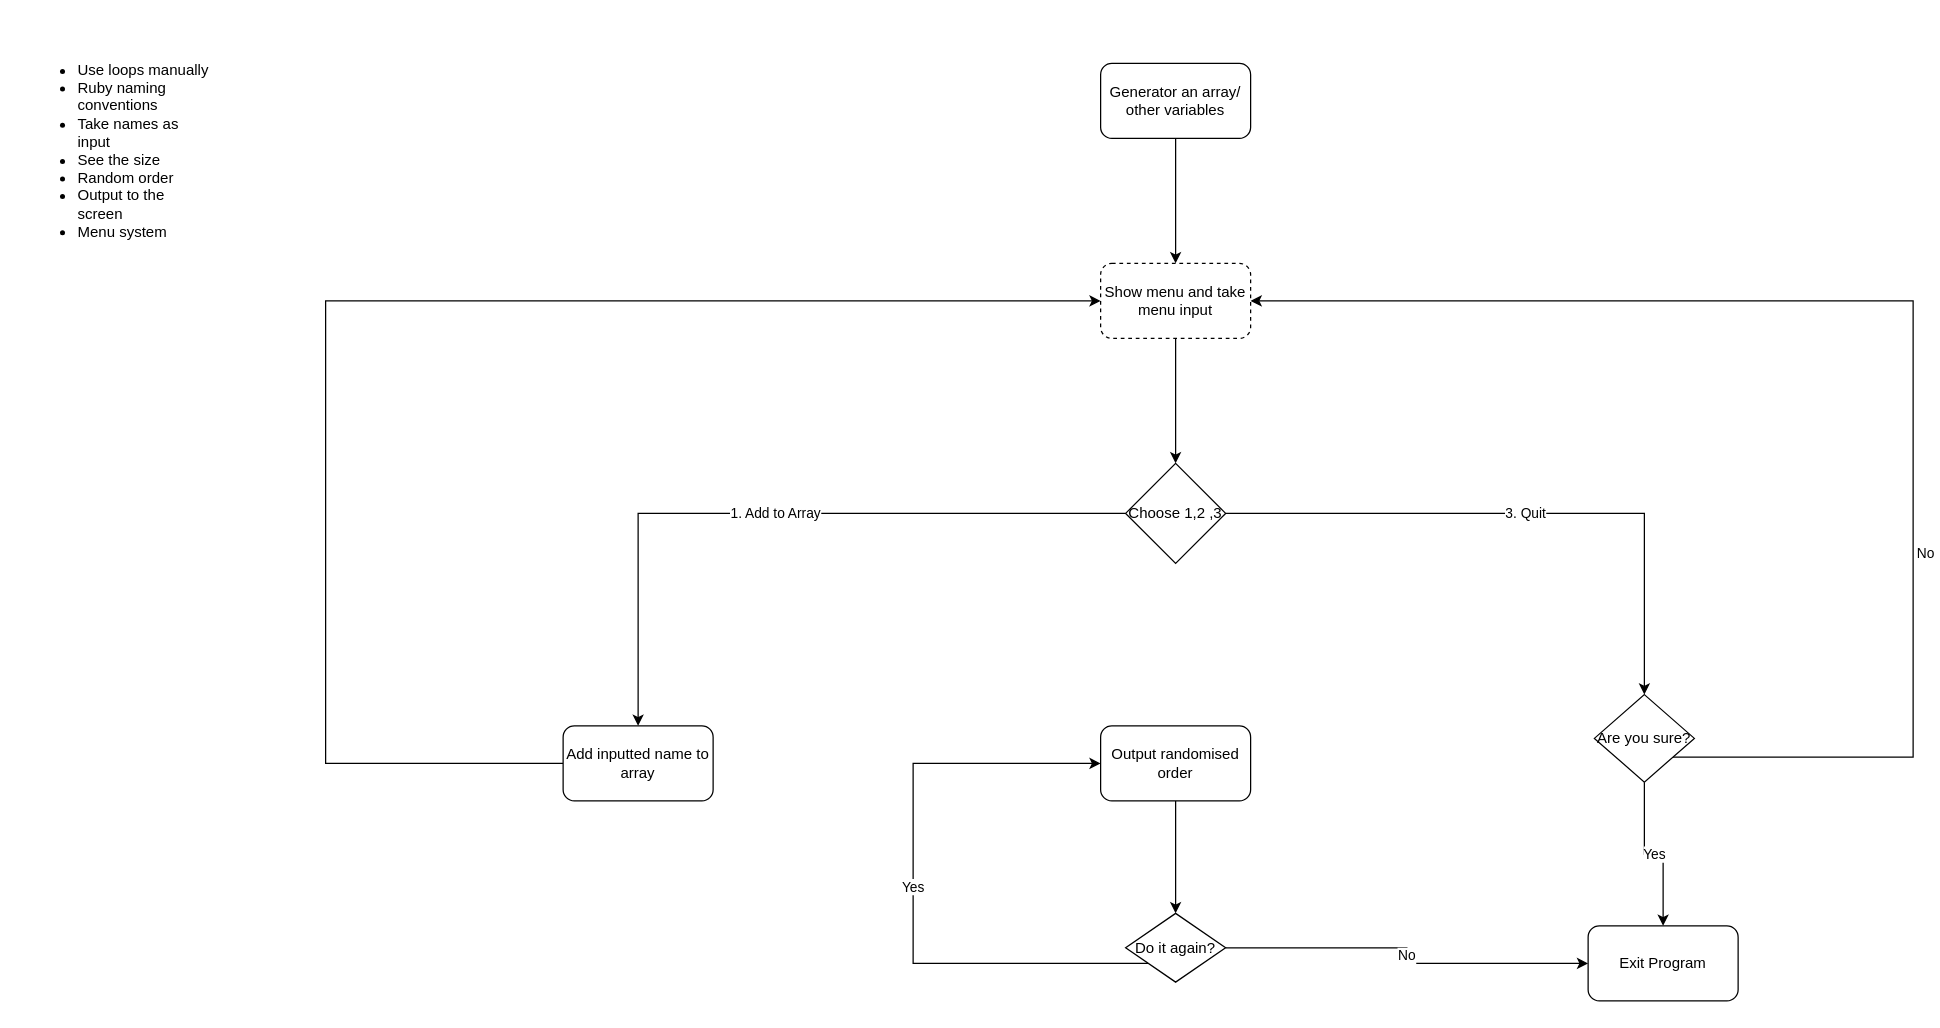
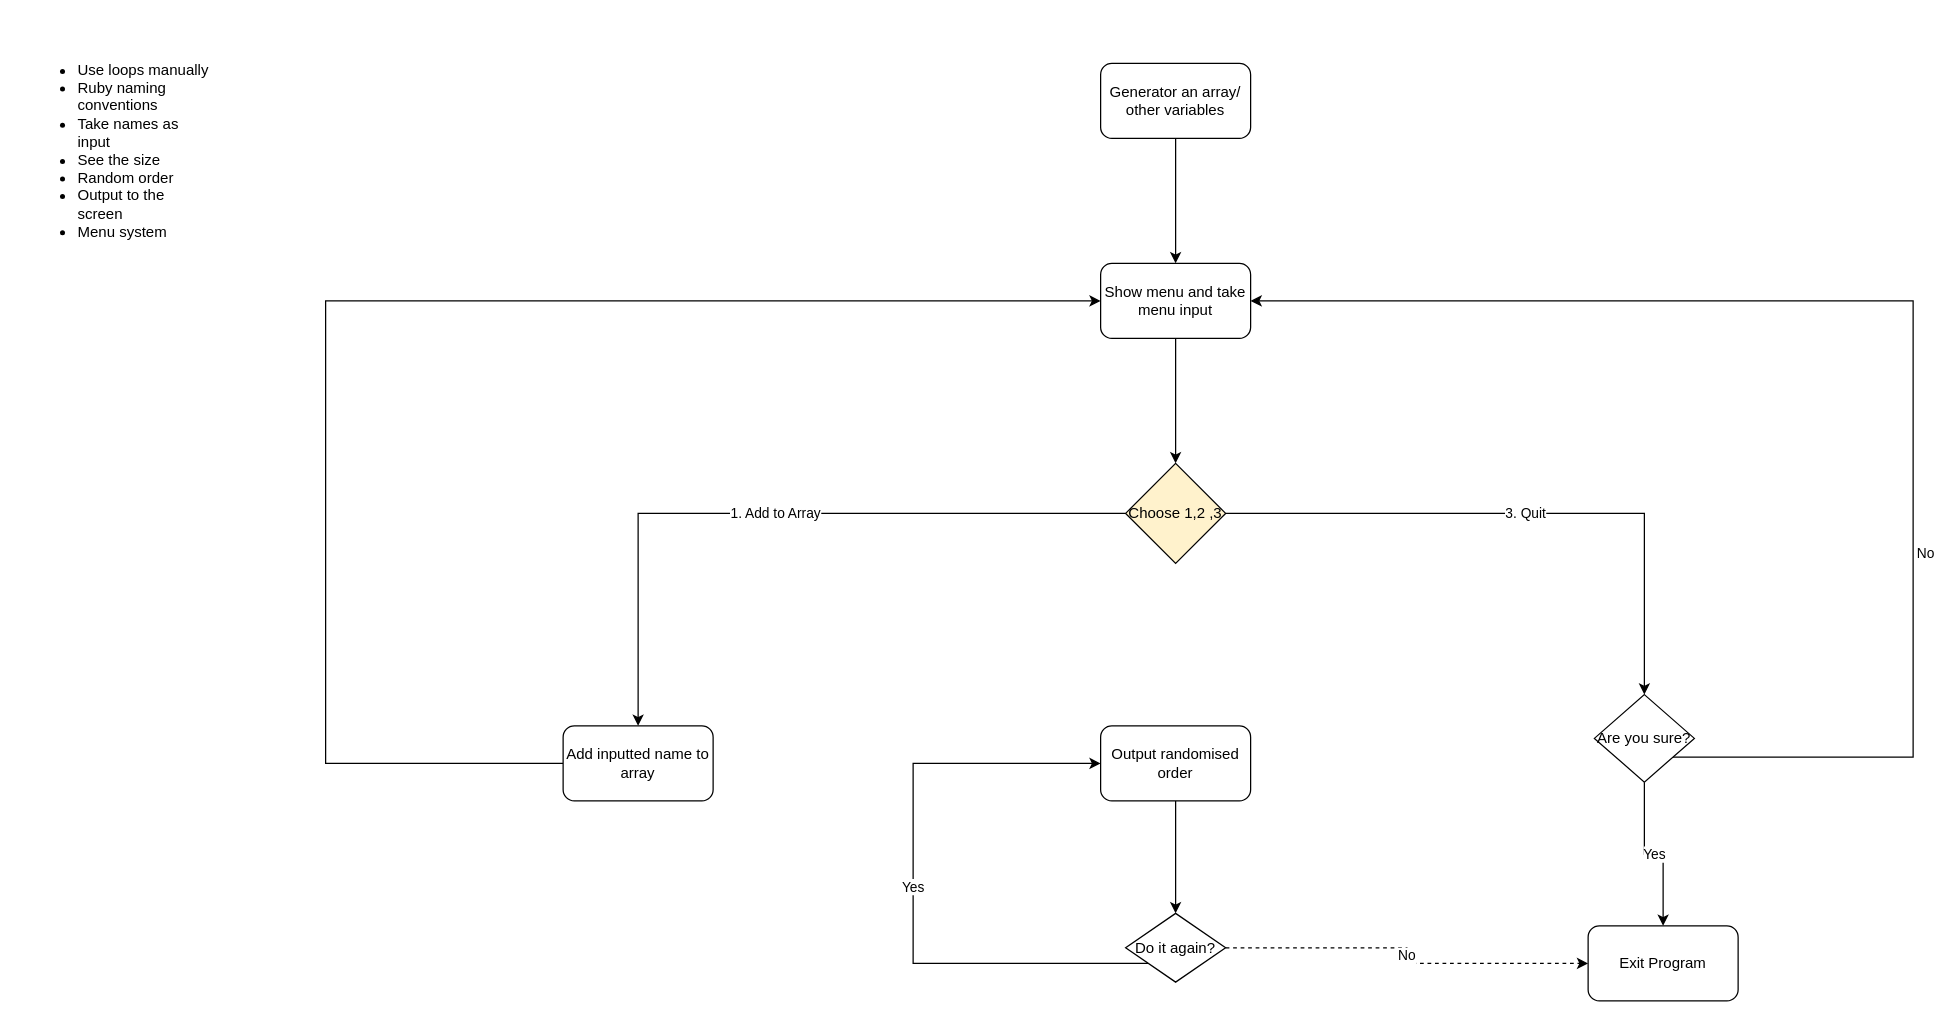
- <mxCell id="6" value="Show menu and take menu input" style="rounded=1;whiteSpace=wrap;html=1;dashed=1;" vertex="1" parent="1"><mxGeometry x="880" y="210" width="120" height="60" as="geometry" /></mxCell>
+ <mxCell id="6" value="Show menu and take menu input" style="rounded=1;whiteSpace=wrap;html=1;" vertex="1" parent="1"><mxGeometry x="880" y="210" width="120" height="60" as="geometry" /></mxCell>
- <mxCell id="9" value="Choose 1,2 ,3" style="rhombus;whiteSpace=wrap;html=1;" vertex="1" parent="1"><mxGeometry x="900" y="370" width="80" height="80" as="geometry" /></mxCell>
+ <mxCell id="9" value="Choose 1,2 ,3" style="rhombus;whiteSpace=wrap;html=1;fillColor=#fff2cc;" vertex="1" parent="1"><mxGeometry x="900" y="370" width="80" height="80" as="geometry" /></mxCell>
- <mxCell id="19" value="No" style="edgeStyle=orthogonalEdgeStyle;rounded=0;orthogonalLoop=1;jettySize=auto;html=1;" edge="1" parent="1" source="20" target="17"><mxGeometry relative="1" as="geometry" /></mxCell>
+ <mxCell id="19" value="No" style="edgeStyle=orthogonalEdgeStyle;rounded=0;orthogonalLoop=1;jettySize=auto;html=1;dashed=1;" edge="1" parent="1" source="20" target="17"><mxGeometry relative="1" as="geometry" /></mxCell>
